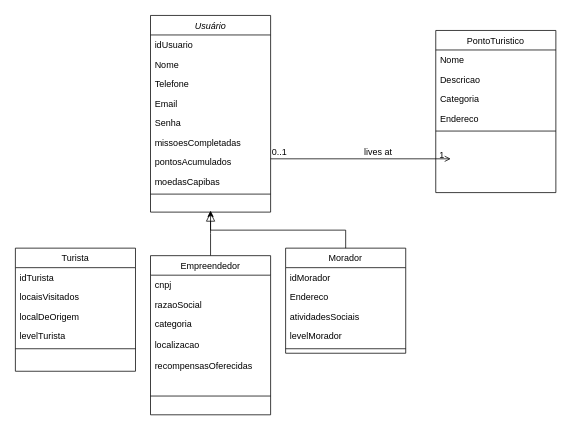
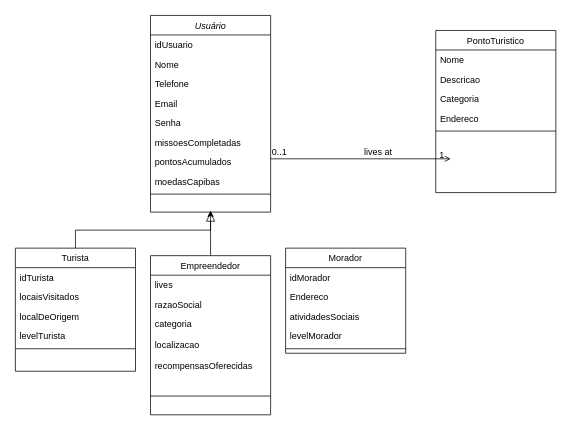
+ <mxCell id="18" value="" style="endArrow=block;endSize=10;endFill=0;shadow=0;strokeWidth=1;rounded=0;curved=0;edgeStyle=elbowEdgeStyle;elbow=vertical;labelBackgroundColor=none;fontColor=default;" edge="1" parent="1" source="12" target="2"><mxGeometry width="160" relative="1" as="geometry"><mxPoint x="180" y="213" as="sourcePoint" /><mxPoint x="180" y="213" as="targetPoint" /></mxGeometry></mxCell>
- <mxCell id="25" value="" style="endArrow=block;endSize=10;endFill=0;shadow=0;strokeWidth=1;rounded=0;curved=0;edgeStyle=elbowEdgeStyle;elbow=vertical;labelBackgroundColor=none;fontColor=default;" edge="1" parent="1" source="19" target="2"><mxGeometry width="160" relative="1" as="geometry"><mxPoint x="190" y="383" as="sourcePoint" /><mxPoint x="290" y="281" as="targetPoint" /></mxGeometry></mxCell>
- <mxCell id="38" value="cnpj" style="text;align=left;verticalAlign=top;spacingLeft=4;spacingRight=4;overflow=hidden;rotatable=0;points=[[0,0.5],[1,0.5]];portConstraint=eastwest;labelBackgroundColor=none;" vertex="1" parent="37"><mxGeometry y="26" width="160" height="26" as="geometry" /></mxCell>
+ <mxCell id="38" value="lives" style="text;align=left;verticalAlign=top;spacingLeft=4;spacingRight=4;overflow=hidden;rotatable=0;points=[[0,0.5],[1,0.5]];portConstraint=eastwest;labelBackgroundColor=none;" vertex="1" parent="37"><mxGeometry y="26" width="160" height="26" as="geometry" /></mxCell>
